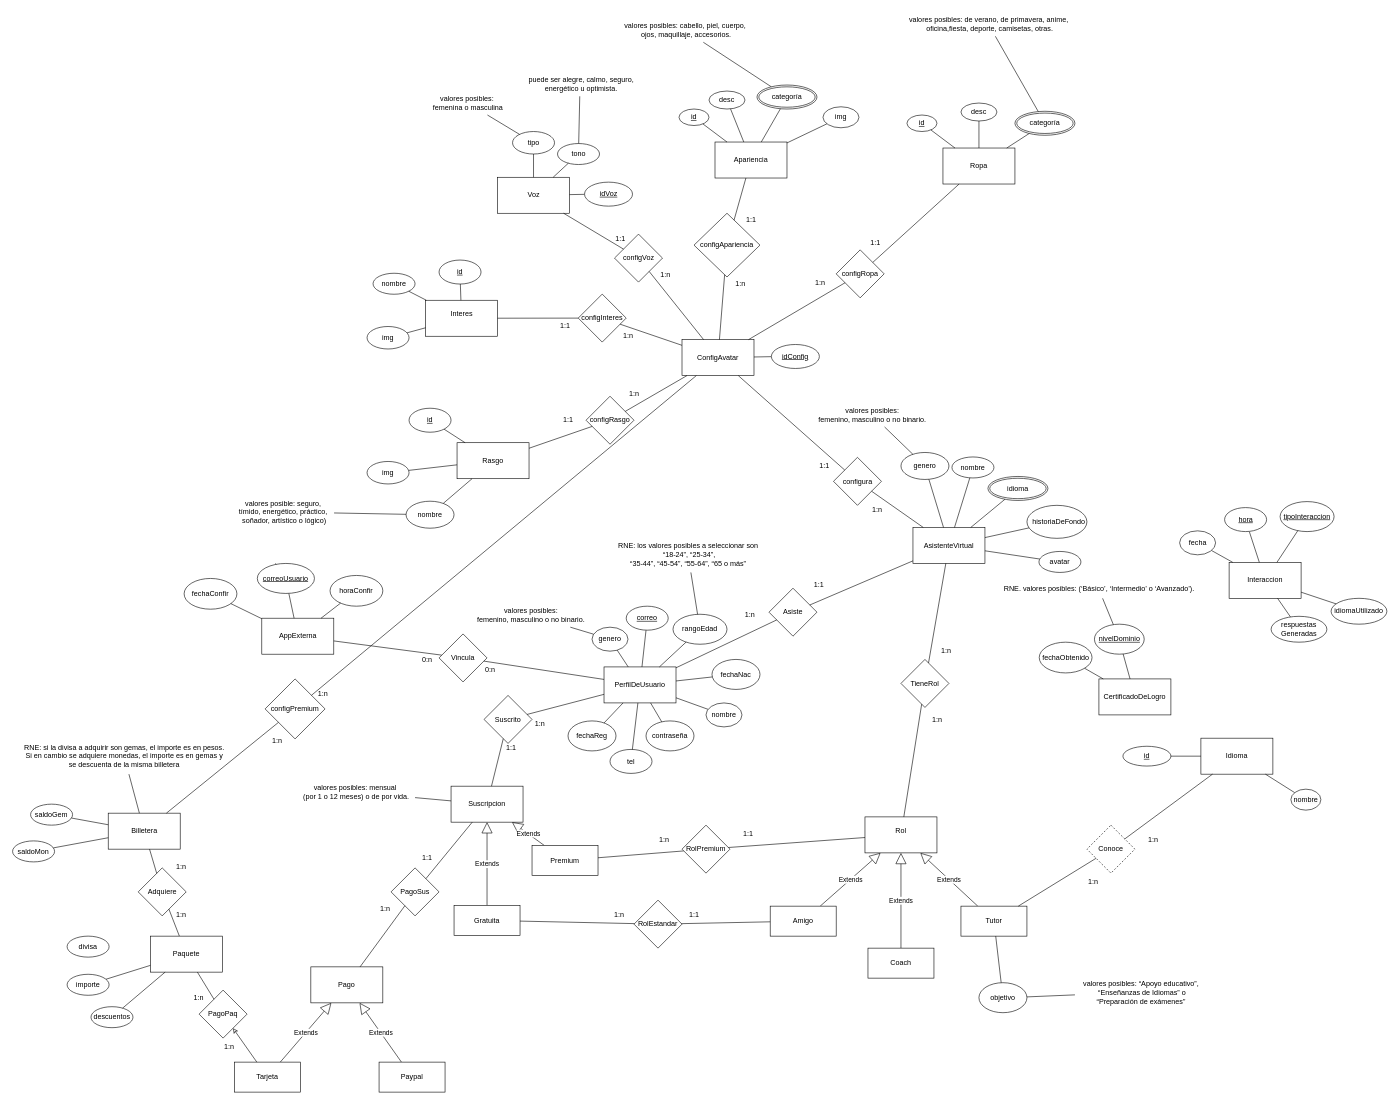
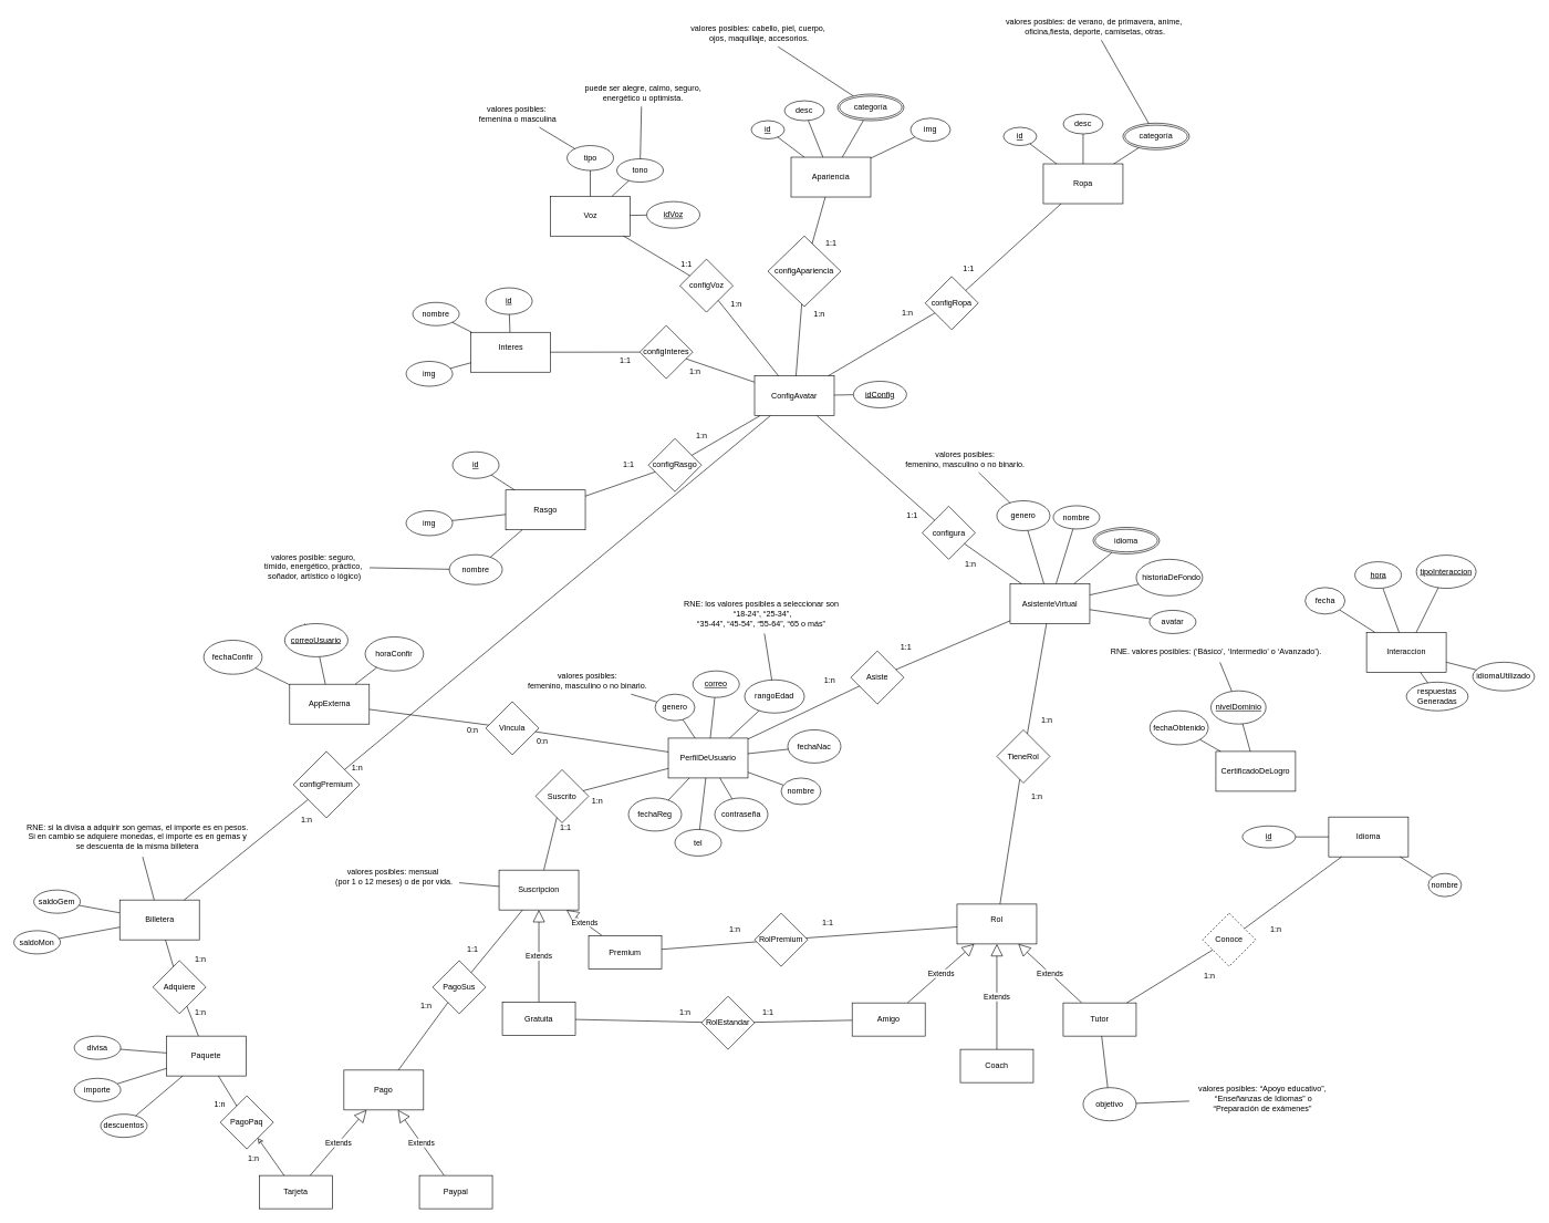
- <mxCell id="208" value="Interaccion" style="rounded=0;whiteSpace=wrap;html=1;" vertex="1" parent="1"><mxGeometry x="2048" y="936.88" width="120" height="60" as="geometry" /></mxCell>
+ <mxCell id="208" value="Interaccion" style="rounded=0;whiteSpace=wrap;html=1;" vertex="1" parent="1"><mxGeometry x="2058" y="951.88" width="120" height="60" as="geometry" /></mxCell>
+ <mxCell id="151" style="rounded=0;orthogonalLoop=1;jettySize=auto;html=1;endArrow=none;endFill=0;" parent="1" source="150" target="133" edge="1"><mxGeometry relative="1" as="geometry"><mxPoint x="235.7" y="1713.13" as="sourcePoint" /><mxPoint x="190" y="1572.38" as="targetPoint" /></mxGeometry></mxCell>
